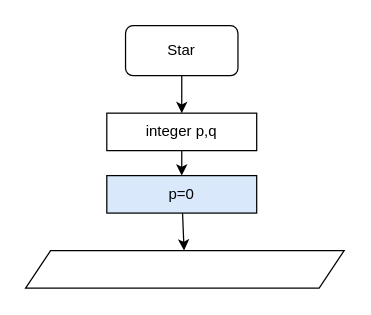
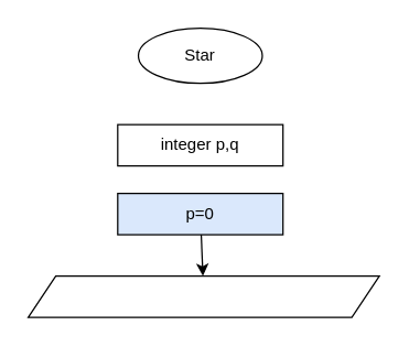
- <mxCell id="3" value="Star" style="whiteSpace=wrap;html=1;rounded=1;" vertex="1" parent="1"><mxGeometry x="100" y="20" width="90" height="40" as="geometry" /></mxCell>
+ <mxCell id="3" value="Star" style="ellipse;whiteSpace=wrap;html=1;" vertex="1" parent="1"><mxGeometry x="100" y="20" width="90" height="40" as="geometry" /></mxCell>
- <mxCell id="2" value="" style="edgeStyle=none;html=1;" edge="1" parent="1" source="3" target="5"><mxGeometry relative="1" as="geometry" /></mxCell>
- <mxCell id="4" value="" style="edgeStyle=none;html=1;" edge="1" parent="1" source="5" target="7"><mxGeometry relative="1" as="geometry" /></mxCell>
